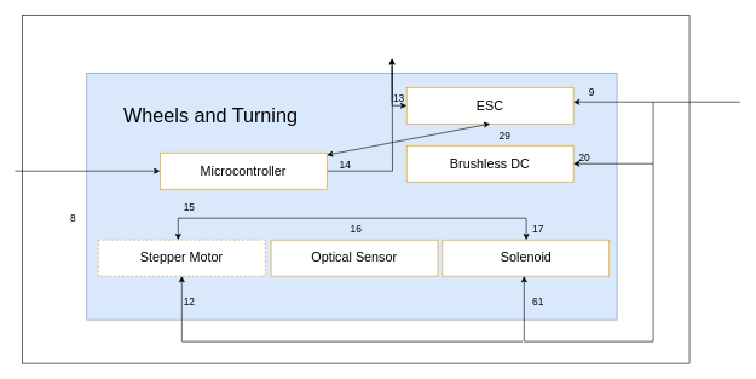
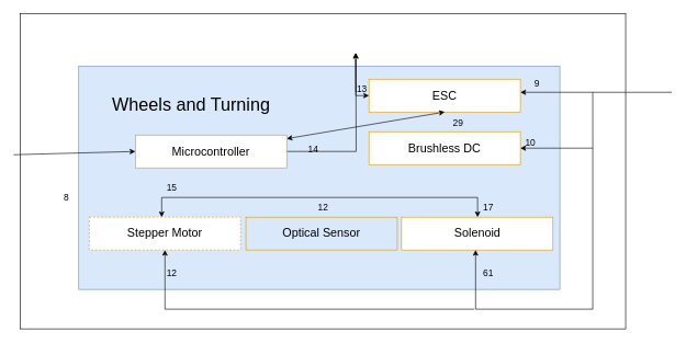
- <mxCell id="30" value="&lt;font style=&quot;font-size: 14px&quot;&gt;20&lt;br&gt;&lt;/font&gt;" style="text;html=1;align=center;verticalAlign=middle;resizable=0;points=[];autosize=1;strokeColor=none;fillColor=none;fontSize=18;" vertex="1" parent="1"><mxGeometry x="790" y="200" width="30" height="30" as="geometry" /></mxCell>
+ <mxCell id="30" value="&lt;font style=&quot;font-size: 14px&quot;&gt;10&lt;br&gt;&lt;/font&gt;" style="text;html=1;align=center;verticalAlign=middle;resizable=0;points=[];autosize=1;strokeColor=none;fillColor=none;fontSize=18;" vertex="1" parent="1"><mxGeometry x="790" y="200" width="30" height="30" as="geometry" /></mxCell>
- <mxCell id="20" value="Microcontroller" style="rounded=0;whiteSpace=wrap;html=1;fontSize=18;fillColor=#FFFFFF;strokeColor=#d79b00;" vertex="1" parent="1"><mxGeometry x="220" y="210" width="230" height="50" as="geometry" /></mxCell>
+ <mxCell id="20" value="Microcontroller" style="rounded=0;whiteSpace=wrap;html=1;fontSize=18;fillColor=#FFFFFF;strokeColor=#d79b00;" vertex="1" parent="1"><mxGeometry x="205" y="205" width="230" height="50" as="geometry" /></mxCell>
- <mxCell id="23" value="&lt;font style=&quot;font-size: 14px&quot;&gt;16&lt;br&gt;&lt;/font&gt;" style="text;html=1;align=center;verticalAlign=middle;resizable=0;points=[];autosize=1;strokeColor=none;fillColor=none;fontSize=18;" vertex="1" parent="1"><mxGeometry x="475" y="300" width="30" height="30" as="geometry" /></mxCell>
+ <mxCell id="23" value="&lt;font style=&quot;font-size: 14px&quot;&gt;12&lt;br&gt;&lt;/font&gt;" style="text;html=1;align=center;verticalAlign=middle;resizable=0;points=[];autosize=1;strokeColor=none;fillColor=none;fontSize=18;" vertex="1" parent="1"><mxGeometry x="475" y="300" width="30" height="30" as="geometry" /></mxCell>
- <mxCell id="13" value="Optical Sensor" style="rounded=0;whiteSpace=wrap;html=1;fontSize=18;fillColor=#FFFFFF;strokeColor=#d79b00;" parent="1" vertex="1"><mxGeometry x="373" y="330" width="230" height="50" as="geometry" /></mxCell>
+ <mxCell id="13" value="Optical Sensor" style="rounded=0;whiteSpace=wrap;html=1;fontSize=18;fillColor=#dae8fc;strokeColor=#d79b00;" parent="1" vertex="1"><mxGeometry x="373" y="330" width="230" height="50" as="geometry" /></mxCell>
